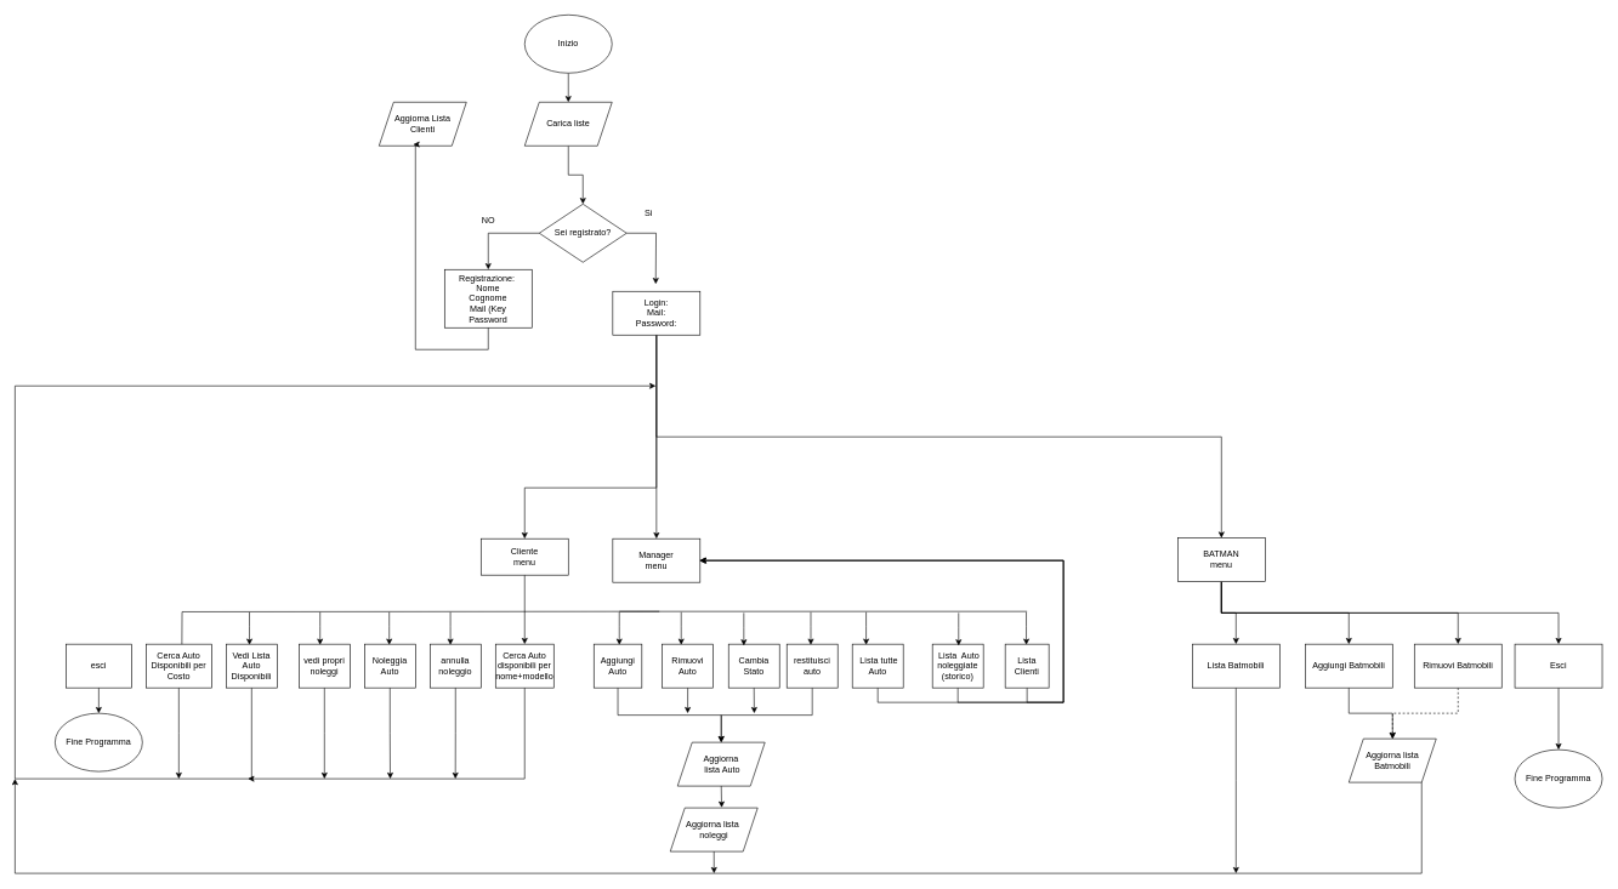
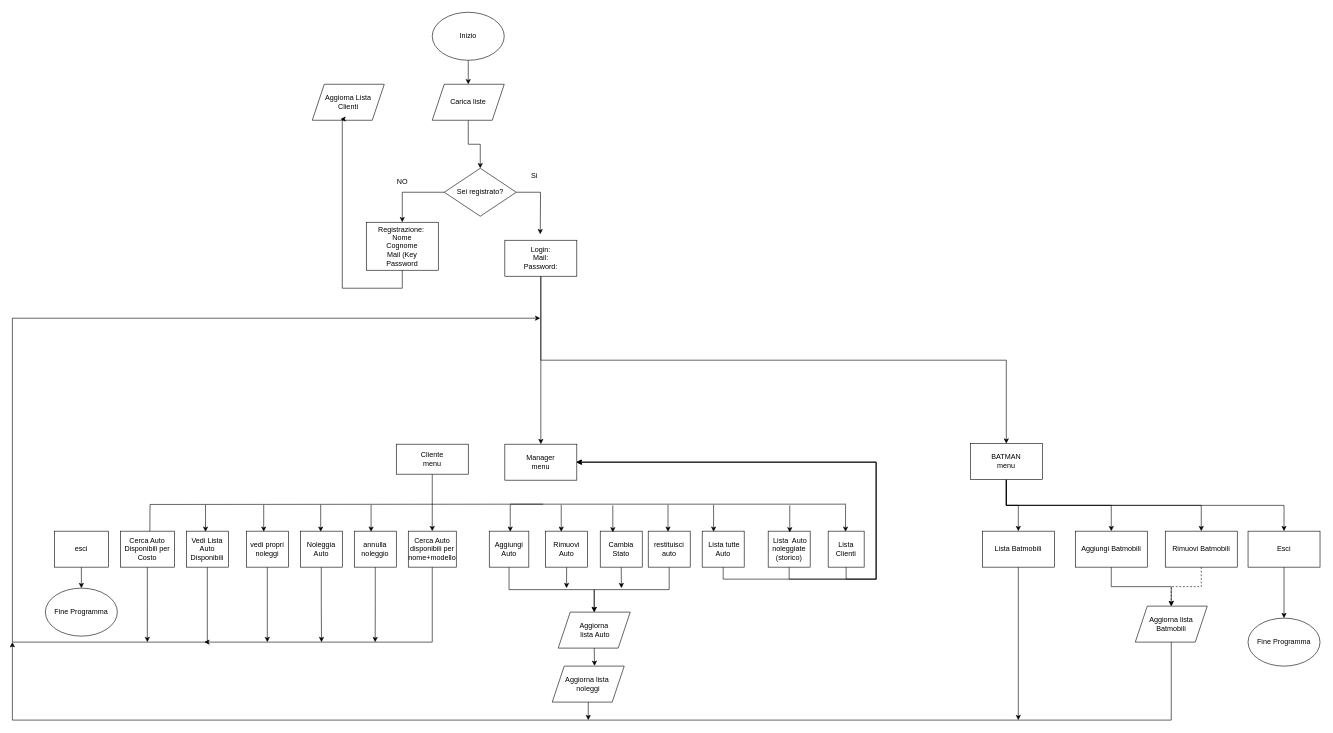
- <mxCell id="10" style="edgeStyle=orthogonalEdgeStyle;rounded=0;orthogonalLoop=1;jettySize=auto;html=1;exitX=0.5;exitY=1;exitDx=0;exitDy=0;entryX=0.5;entryY=0;entryDx=0;entryDy=0;" edge="1" parent="1" source="13" target="15"><mxGeometry relative="1" as="geometry"><Array as="points"><mxPoint x="901" y="670" /><mxPoint x="720" y="670" /></Array></mxGeometry></mxCell>
- <mxCell id="52" value="Aggiorna lista&lt;div&gt;Batmobili&lt;/div&gt;" style="shape=parallelogram;perimeter=parallelogramPerimeter;whiteSpace=wrap;html=1;fixedSize=1;" parent="1" vertex="1"><mxGeometry x="1852" y="1015" width="120" height="60" as="geometry" /></mxCell>
+ <mxCell id="52" value="Aggiorna lista&lt;div&gt;Batmobili&lt;/div&gt;" style="shape=parallelogram;perimeter=parallelogramPerimeter;whiteSpace=wrap;html=1;fixedSize=1;" parent="1" vertex="1"><mxGeometry x="1892" y="1010" width="120" height="60" as="geometry" /></mxCell>
